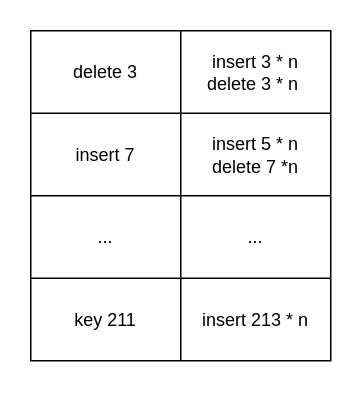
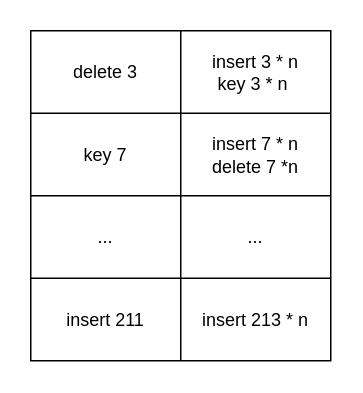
- <mxCell id="5" value="insert 3 * n&lt;br&gt;delete 3 * n&amp;nbsp;" style="shape=partialRectangle;html=1;whiteSpace=wrap;connectable=0;overflow=hidden;fillColor=none;top=0;left=0;bottom=0;right=0;pointerEvents=1;" vertex="1" parent="3"><mxGeometry x="100" width="100" height="55" as="geometry"><mxRectangle width="100" height="55" as="alternateBounds" /></mxGeometry></mxCell>
+ <mxCell id="5" value="insert 3 * n&lt;br&gt;key 3 * n&amp;nbsp;" style="shape=partialRectangle;html=1;whiteSpace=wrap;connectable=0;overflow=hidden;fillColor=none;top=0;left=0;bottom=0;right=0;pointerEvents=1;" vertex="1" parent="3"><mxGeometry x="100" width="100" height="55" as="geometry"><mxRectangle width="100" height="55" as="alternateBounds" /></mxGeometry></mxCell>
- <mxCell id="7" value="insert 7" style="shape=partialRectangle;html=1;whiteSpace=wrap;connectable=0;overflow=hidden;fillColor=none;top=0;left=0;bottom=0;right=0;pointerEvents=1;strokeColor=default;" vertex="1" parent="6"><mxGeometry width="100" height="55" as="geometry"><mxRectangle width="100" height="55" as="alternateBounds" /></mxGeometry></mxCell>
+ <mxCell id="7" value="key 7" style="shape=partialRectangle;html=1;whiteSpace=wrap;connectable=0;overflow=hidden;fillColor=none;top=0;left=0;bottom=0;right=0;pointerEvents=1;strokeColor=default;" vertex="1" parent="6"><mxGeometry width="100" height="55" as="geometry"><mxRectangle width="100" height="55" as="alternateBounds" /></mxGeometry></mxCell>
- <mxCell id="8" value="insert 5 * n&lt;br&gt;delete 7 *n" style="shape=partialRectangle;html=1;whiteSpace=wrap;connectable=0;overflow=hidden;fillColor=none;top=0;left=0;bottom=0;right=0;pointerEvents=1;" vertex="1" parent="6"><mxGeometry x="100" width="100" height="55" as="geometry"><mxRectangle width="100" height="55" as="alternateBounds" /></mxGeometry></mxCell>
+ <mxCell id="8" value="insert 7 * n&lt;br&gt;delete 7 *n" style="shape=partialRectangle;html=1;whiteSpace=wrap;connectable=0;overflow=hidden;fillColor=none;top=0;left=0;bottom=0;right=0;pointerEvents=1;" vertex="1" parent="6"><mxGeometry x="100" width="100" height="55" as="geometry"><mxRectangle width="100" height="55" as="alternateBounds" /></mxGeometry></mxCell>
- <mxCell id="13" value="key 211" style="shape=partialRectangle;html=1;whiteSpace=wrap;connectable=0;overflow=hidden;fillColor=none;top=0;left=0;bottom=0;right=0;pointerEvents=1;strokeColor=default;" vertex="1" parent="12"><mxGeometry width="100" height="55" as="geometry"><mxRectangle width="100" height="55" as="alternateBounds" /></mxGeometry></mxCell>
+ <mxCell id="13" value="insert 211" style="shape=partialRectangle;html=1;whiteSpace=wrap;connectable=0;overflow=hidden;fillColor=none;top=0;left=0;bottom=0;right=0;pointerEvents=1;strokeColor=default;" vertex="1" parent="12"><mxGeometry width="100" height="55" as="geometry"><mxRectangle width="100" height="55" as="alternateBounds" /></mxGeometry></mxCell>
